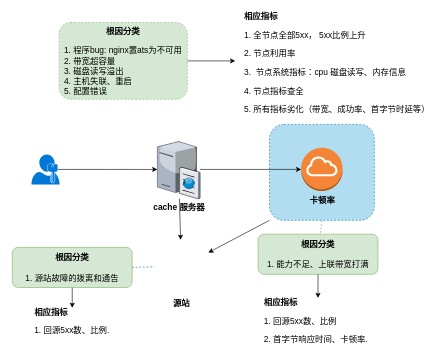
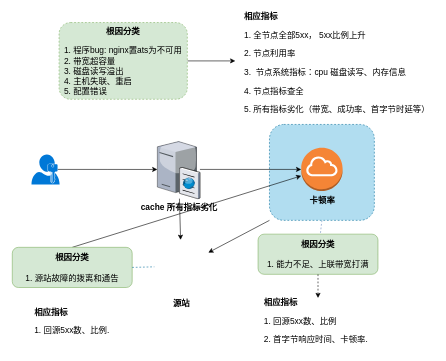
- <mxCell id="7" value="&lt;b style=&quot;font-size: 14px;&quot;&gt;cache 服务器&lt;/b&gt;" style="verticalLabelPosition=bottom;aspect=fixed;html=1;verticalAlign=top;strokeColor=none;align=center;outlineConnect=0;shape=mxgraph.citrix.cache_server;fontSize=14;" vertex="1" parent="1"><mxGeometry x="262" y="233.25" width="71" height="97.5" as="geometry" /></mxCell>
+ <mxCell id="7" value="&lt;b style=&quot;font-size: 14px;&quot;&gt;cache 所有指标劣化&lt;/b&gt;" style="verticalLabelPosition=bottom;aspect=fixed;html=1;verticalAlign=top;strokeColor=none;align=center;outlineConnect=0;shape=mxgraph.citrix.cache_server;fontSize=14;" vertex="1" parent="1"><mxGeometry x="262" y="233.25" width="71" height="97.5" as="geometry" /></mxCell>
- <mxCell id="23" style="edgeStyle=none;rounded=0;orthogonalLoop=1;jettySize=auto;html=1;exitX=0.5;exitY=1;exitDx=0;exitDy=0;entryX=0.5;entryY=0;entryDx=0;entryDy=0;endArrow=classic;endFill=1;fontSize=14;" edge="1" parent="1" source="20" target="21"><mxGeometry relative="1" as="geometry" /></mxCell>
+ <mxCell id="23" style="edgeStyle=none;rounded=0;orthogonalLoop=1;jettySize=auto;html=1;exitX=0.5;exitY=1;exitDx=0;exitDy=0;entryX=0.5;entryY=0;entryDx=0;entryDy=0;endArrow=classic;endFill=1;fontSize=14;dashed=1;" edge="1" parent="1" source="20" target="21"><mxGeometry relative="1" as="geometry" /></mxCell>
- <mxCell id="12" style="edgeStyle=none;rounded=0;orthogonalLoop=1;jettySize=auto;html=1;exitX=0.5;exitY=0;exitDx=0;exitDy=0;fontSize=14;" edge="1" parent="1" source="13" target="14"><mxGeometry relative="1" as="geometry" /></mxCell>
+ <mxCell id="12" style="edgeStyle=none;rounded=0;orthogonalLoop=1;jettySize=auto;html=1;exitX=0.5;exitY=0;exitDx=0;exitDy=0;fontSize=14;" edge="1" parent="1" source="13" target="8"><mxGeometry relative="1" as="geometry" /></mxCell>
